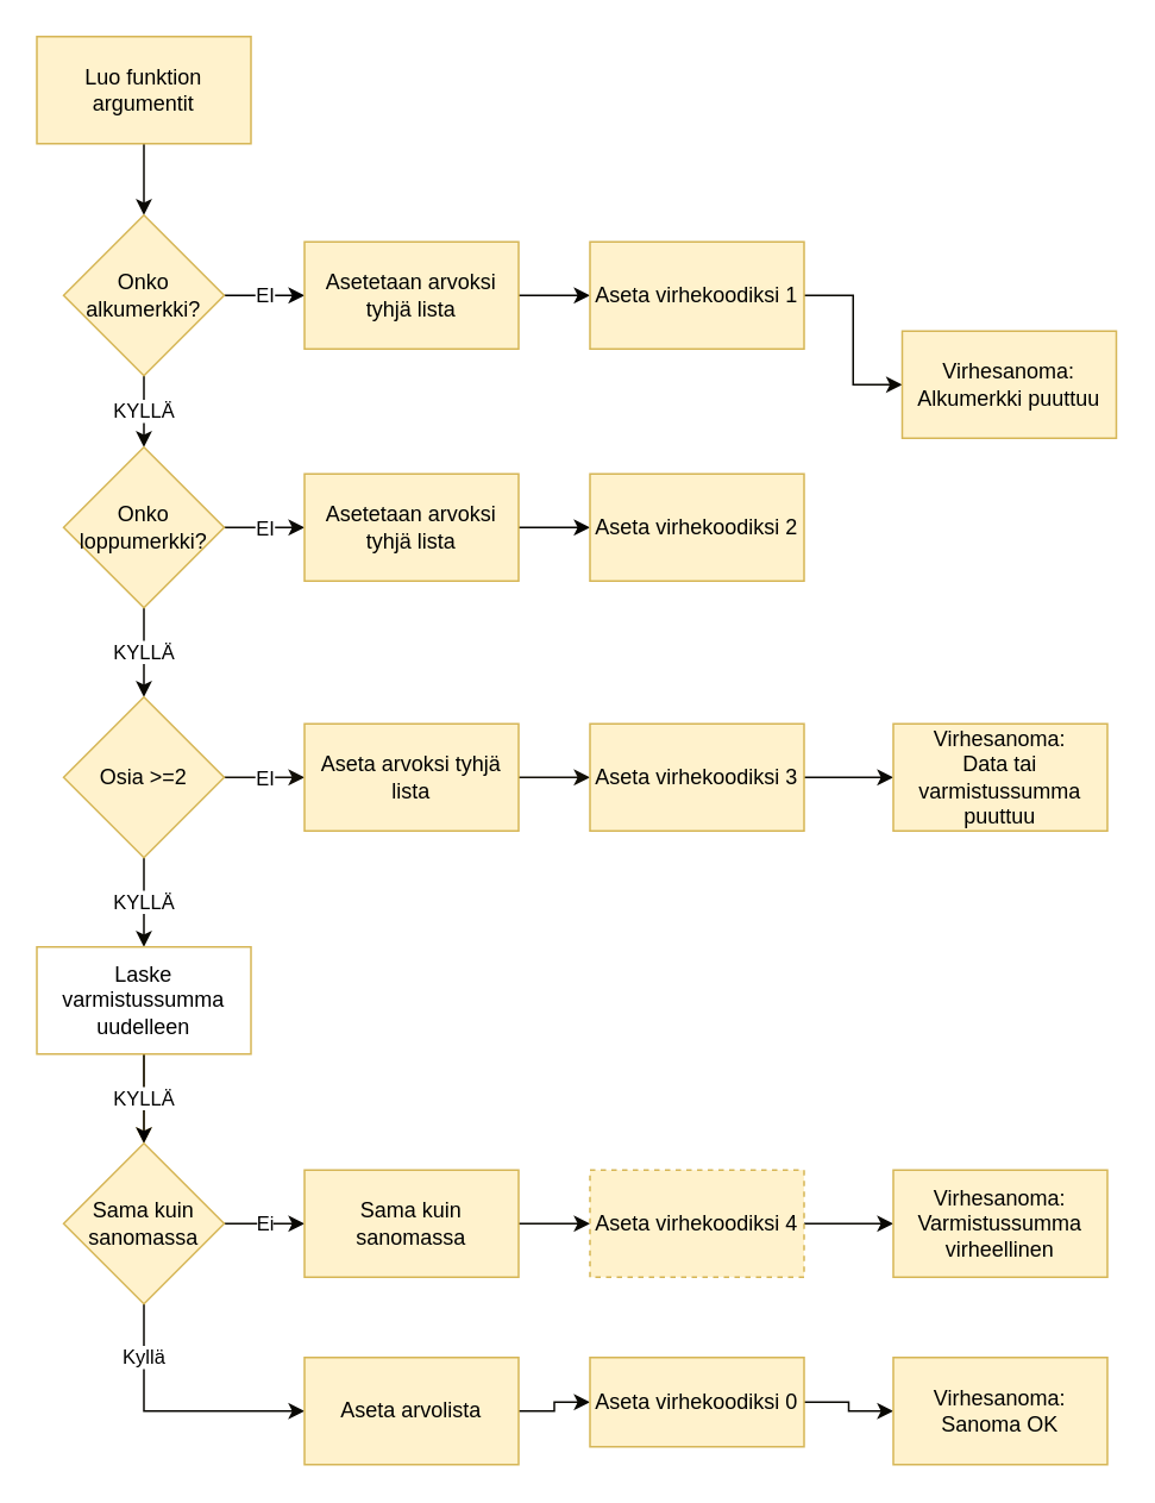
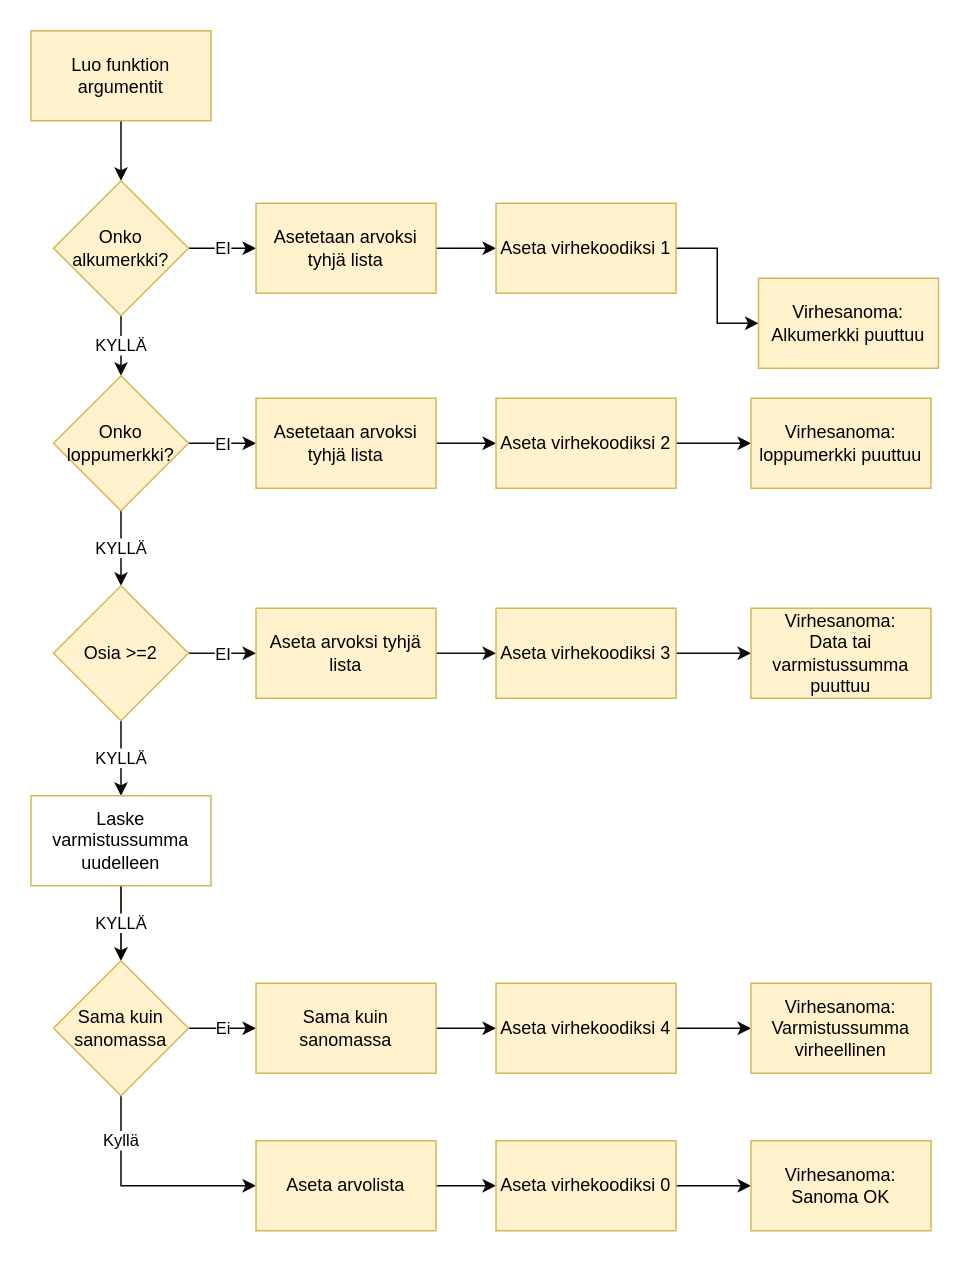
+ <mxCell id="17" style="edgeStyle=orthogonalEdgeStyle;rounded=0;orthogonalLoop=1;jettySize=auto;html=1;exitX=1;exitY=0.5;exitDx=0;exitDy=0;entryX=0;entryY=0.5;entryDx=0;entryDy=0;fillColor=#fff2cc;strokeColor=#050402;" edge="1" parent="1" source="18" target="19"><mxGeometry relative="1" as="geometry" /></mxCell>
+ <mxCell id="19" value="Virhesanoma:&lt;br&gt;loppumerkki puuttuu" style="rounded=0;whiteSpace=wrap;html=1;fillColor=#fff2cc;strokeColor=#d6b656;" vertex="1" parent="1"><mxGeometry x="500" y="265" width="120" height="60" as="geometry" /></mxCell>
- <mxCell id="37" value="Aseta virhekoodiksi 4" style="rounded=0;whiteSpace=wrap;html=1;fillColor=#fff2cc;strokeColor=#d6b656;dashed=1;" vertex="1" parent="1"><mxGeometry x="330" y="655" width="120" height="60" as="geometry" /></mxCell>
+ <mxCell id="37" value="Aseta virhekoodiksi 4" style="rounded=0;whiteSpace=wrap;html=1;fillColor=#fff2cc;strokeColor=#d6b656;" vertex="1" parent="1"><mxGeometry x="330" y="655" width="120" height="60" as="geometry" /></mxCell>
- <mxCell id="42" value="Aseta virhekoodiksi 0" style="rounded=0;whiteSpace=wrap;html=1;fillColor=#fff2cc;strokeColor=#d6b656;" vertex="1" parent="1"><mxGeometry x="330" y="760" width="120" height="50" as="geometry" /></mxCell>
+ <mxCell id="42" value="Aseta virhekoodiksi 0" style="rounded=0;whiteSpace=wrap;html=1;fillColor=#fff2cc;strokeColor=#d6b656;" vertex="1" parent="1"><mxGeometry x="330" y="760" width="120" height="60" as="geometry" /></mxCell>
